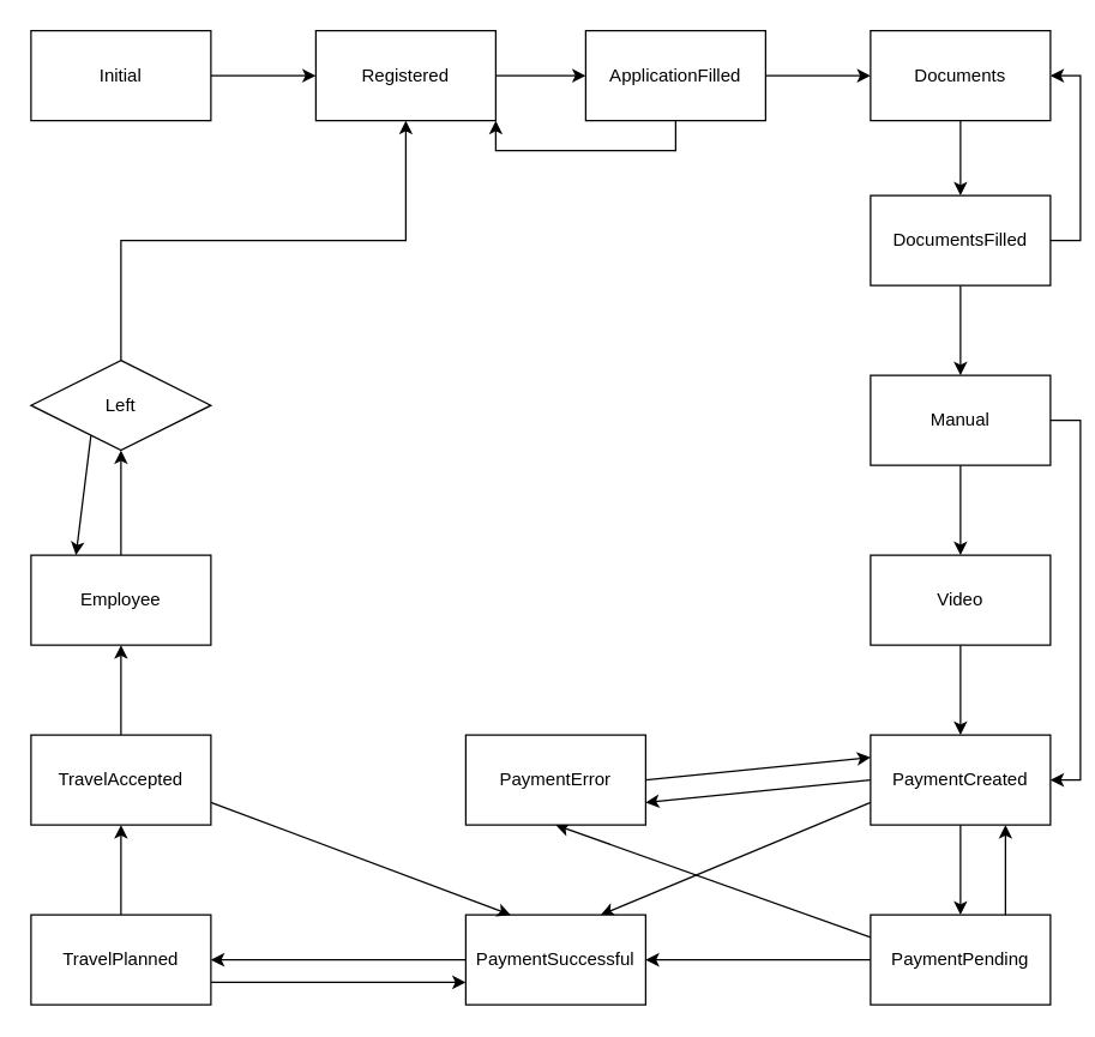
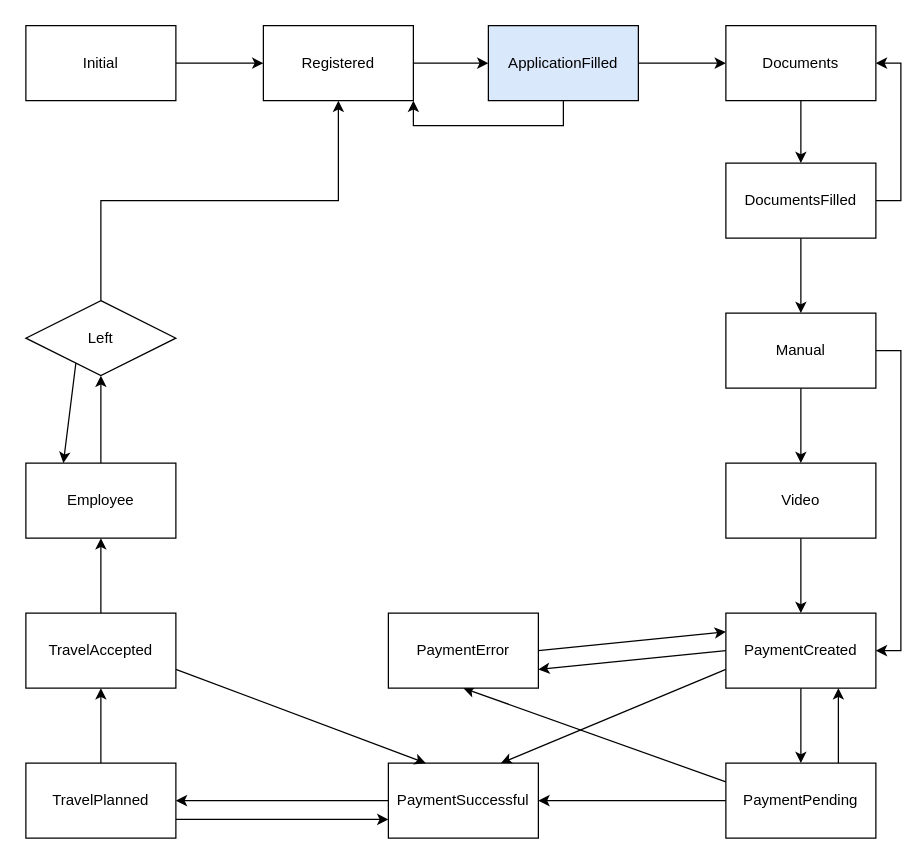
- <mxCell id="8" value="ApplicationFilled" style="rounded=0;whiteSpace=wrap;html=1;" vertex="1" parent="1"><mxGeometry x="390" y="20" width="120" height="60" as="geometry" /></mxCell>
+ <mxCell id="8" value="ApplicationFilled" style="rounded=0;whiteSpace=wrap;html=1;fillColor=#dae8fc;" vertex="1" parent="1"><mxGeometry x="390" y="20" width="120" height="60" as="geometry" /></mxCell>
